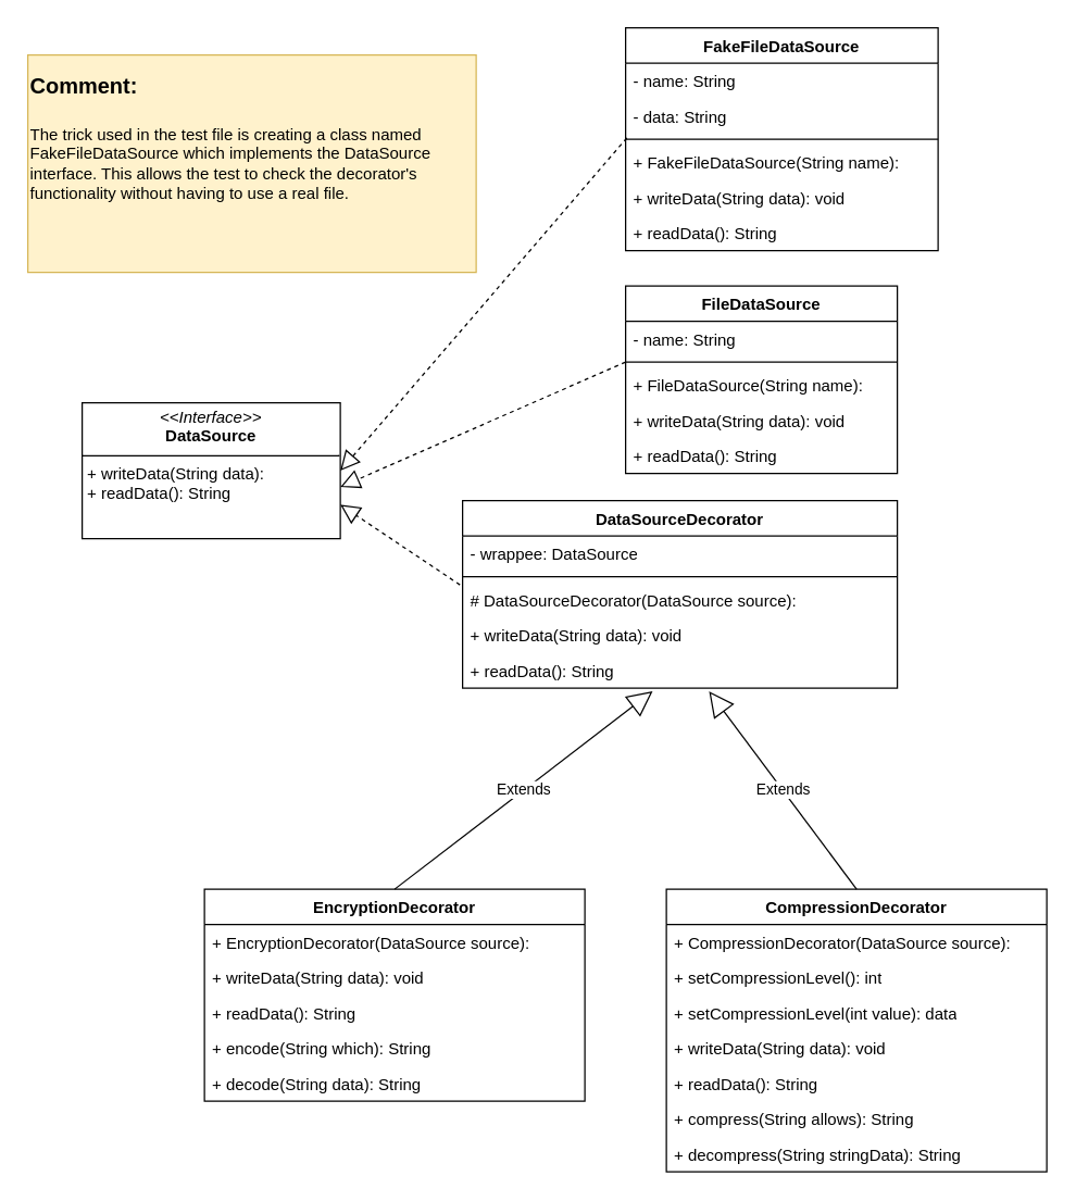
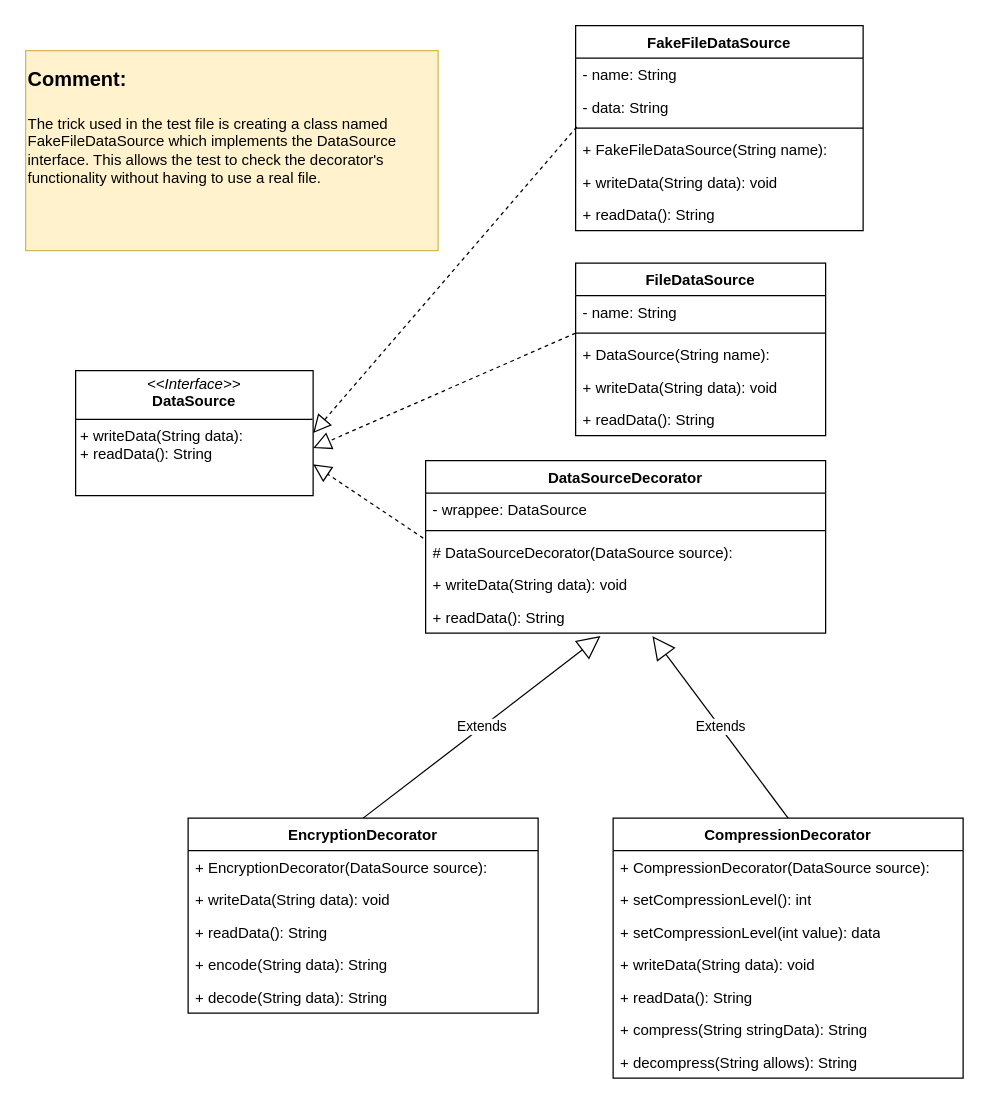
- <mxCell id="5" value="+ FileDataSource(String name): " style="text;strokeColor=none;fillColor=none;align=left;verticalAlign=top;spacingLeft=4;spacingRight=4;overflow=hidden;rotatable=0;points=[[0,0.5],[1,0.5]];portConstraint=eastwest;whiteSpace=wrap;html=1;" vertex="1" parent="2"><mxGeometry y="60" width="200" height="26" as="geometry" /></mxCell>
+ <mxCell id="5" value="+ DataSource(String name): " style="text;strokeColor=none;fillColor=none;align=left;verticalAlign=top;spacingLeft=4;spacingRight=4;overflow=hidden;rotatable=0;points=[[0,0.5],[1,0.5]];portConstraint=eastwest;whiteSpace=wrap;html=1;" vertex="1" parent="2"><mxGeometry y="60" width="200" height="26" as="geometry" /></mxCell>
- <mxCell id="18" value="+ encode(String which): String" style="text;strokeColor=none;fillColor=none;align=left;verticalAlign=top;spacingLeft=4;spacingRight=4;overflow=hidden;rotatable=0;points=[[0,0.5],[1,0.5]];portConstraint=eastwest;whiteSpace=wrap;html=1;" vertex="1" parent="14"><mxGeometry y="104" width="280" height="26" as="geometry" /></mxCell>
+ <mxCell id="18" value="+ encode(String data): String" style="text;strokeColor=none;fillColor=none;align=left;verticalAlign=top;spacingLeft=4;spacingRight=4;overflow=hidden;rotatable=0;points=[[0,0.5],[1,0.5]];portConstraint=eastwest;whiteSpace=wrap;html=1;" vertex="1" parent="14"><mxGeometry y="104" width="280" height="26" as="geometry" /></mxCell>
- <mxCell id="27" value="+ compress(String allows): String" style="text;strokeColor=none;fillColor=none;align=left;verticalAlign=top;spacingLeft=4;spacingRight=4;overflow=hidden;rotatable=0;points=[[0,0.5],[1,0.5]];portConstraint=eastwest;whiteSpace=wrap;html=1;" vertex="1" parent="21"><mxGeometry y="156" width="280" height="26" as="geometry" /></mxCell>
+ <mxCell id="27" value="+ compress(String stringData): String" style="text;strokeColor=none;fillColor=none;align=left;verticalAlign=top;spacingLeft=4;spacingRight=4;overflow=hidden;rotatable=0;points=[[0,0.5],[1,0.5]];portConstraint=eastwest;whiteSpace=wrap;html=1;" vertex="1" parent="21"><mxGeometry y="156" width="280" height="26" as="geometry" /></mxCell>
- <mxCell id="28" value="+ decompress(String stringData): String" style="text;strokeColor=none;fillColor=none;align=left;verticalAlign=top;spacingLeft=4;spacingRight=4;overflow=hidden;rotatable=0;points=[[0,0.5],[1,0.5]];portConstraint=eastwest;whiteSpace=wrap;html=1;" vertex="1" parent="21"><mxGeometry y="182" width="280" height="26" as="geometry" /></mxCell>
+ <mxCell id="28" value="+ decompress(String allows): String" style="text;strokeColor=none;fillColor=none;align=left;verticalAlign=top;spacingLeft=4;spacingRight=4;overflow=hidden;rotatable=0;points=[[0,0.5],[1,0.5]];portConstraint=eastwest;whiteSpace=wrap;html=1;" vertex="1" parent="21"><mxGeometry y="182" width="280" height="26" as="geometry" /></mxCell>
